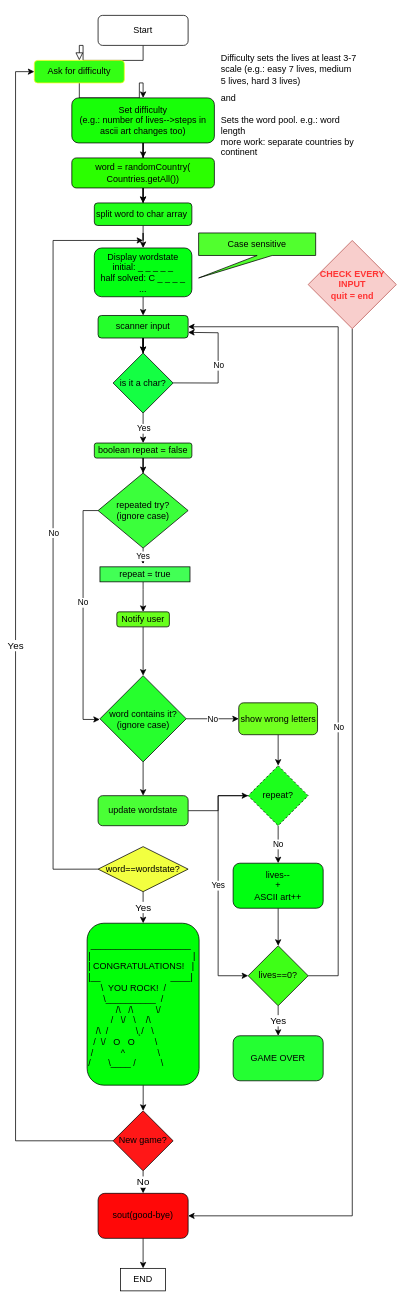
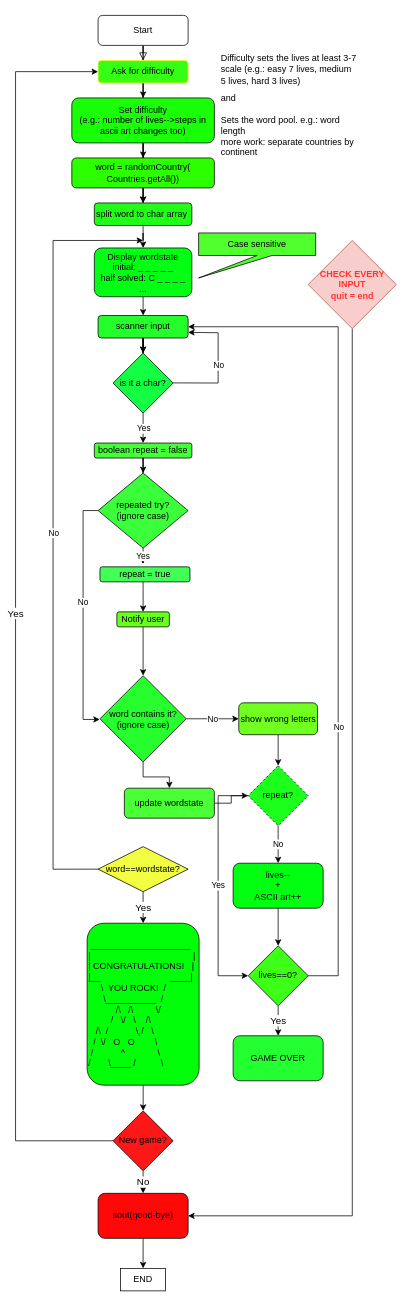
- <mxCell id="5" value="Ask for difficulty" style="rounded=1;whiteSpace=wrap;html=1;strokeColor=#FFF71C;fillColor=#34FF14;" parent="1" vertex="1"><mxGeometry x="45" y="80" width="120" height="30" as="geometry" /></mxCell>
+ <mxCell id="5" value="Ask for difficulty" style="rounded=1;whiteSpace=wrap;html=1;strokeColor=#FFF71C;fillColor=#34FF14;" parent="1" vertex="1"><mxGeometry x="130" y="80" width="120" height="30" as="geometry" /></mxCell>
- <mxCell id="60" value="repeat = true" style="whiteSpace=wrap;html=1;fontColor=#000000;fillColor=#42FF55;rounded=0;" parent="1" vertex="1"><mxGeometry x="132.5" y="755" width="120" height="20" as="geometry" /></mxCell>
+ <mxCell id="60" value="repeat = true" style="rounded=1;whiteSpace=wrap;html=1;fontColor=#000000;fillColor=#42FF55;" parent="1" vertex="1"><mxGeometry x="132.5" y="755" width="120" height="20" as="geometry" /></mxCell>
- <mxCell id="22" value="update wordstate" style="rounded=1;whiteSpace=wrap;html=1;fillColor=#4AFF36;" parent="1" vertex="1"><mxGeometry x="130" y="1060" width="120" height="40" as="geometry" /></mxCell>
+ <mxCell id="22" value="update wordstate" style="rounded=1;whiteSpace=wrap;html=1;fillColor=#4AFF36;" parent="1" vertex="1"><mxGeometry x="165" y="1050" width="120" height="40" as="geometry" /></mxCell>
